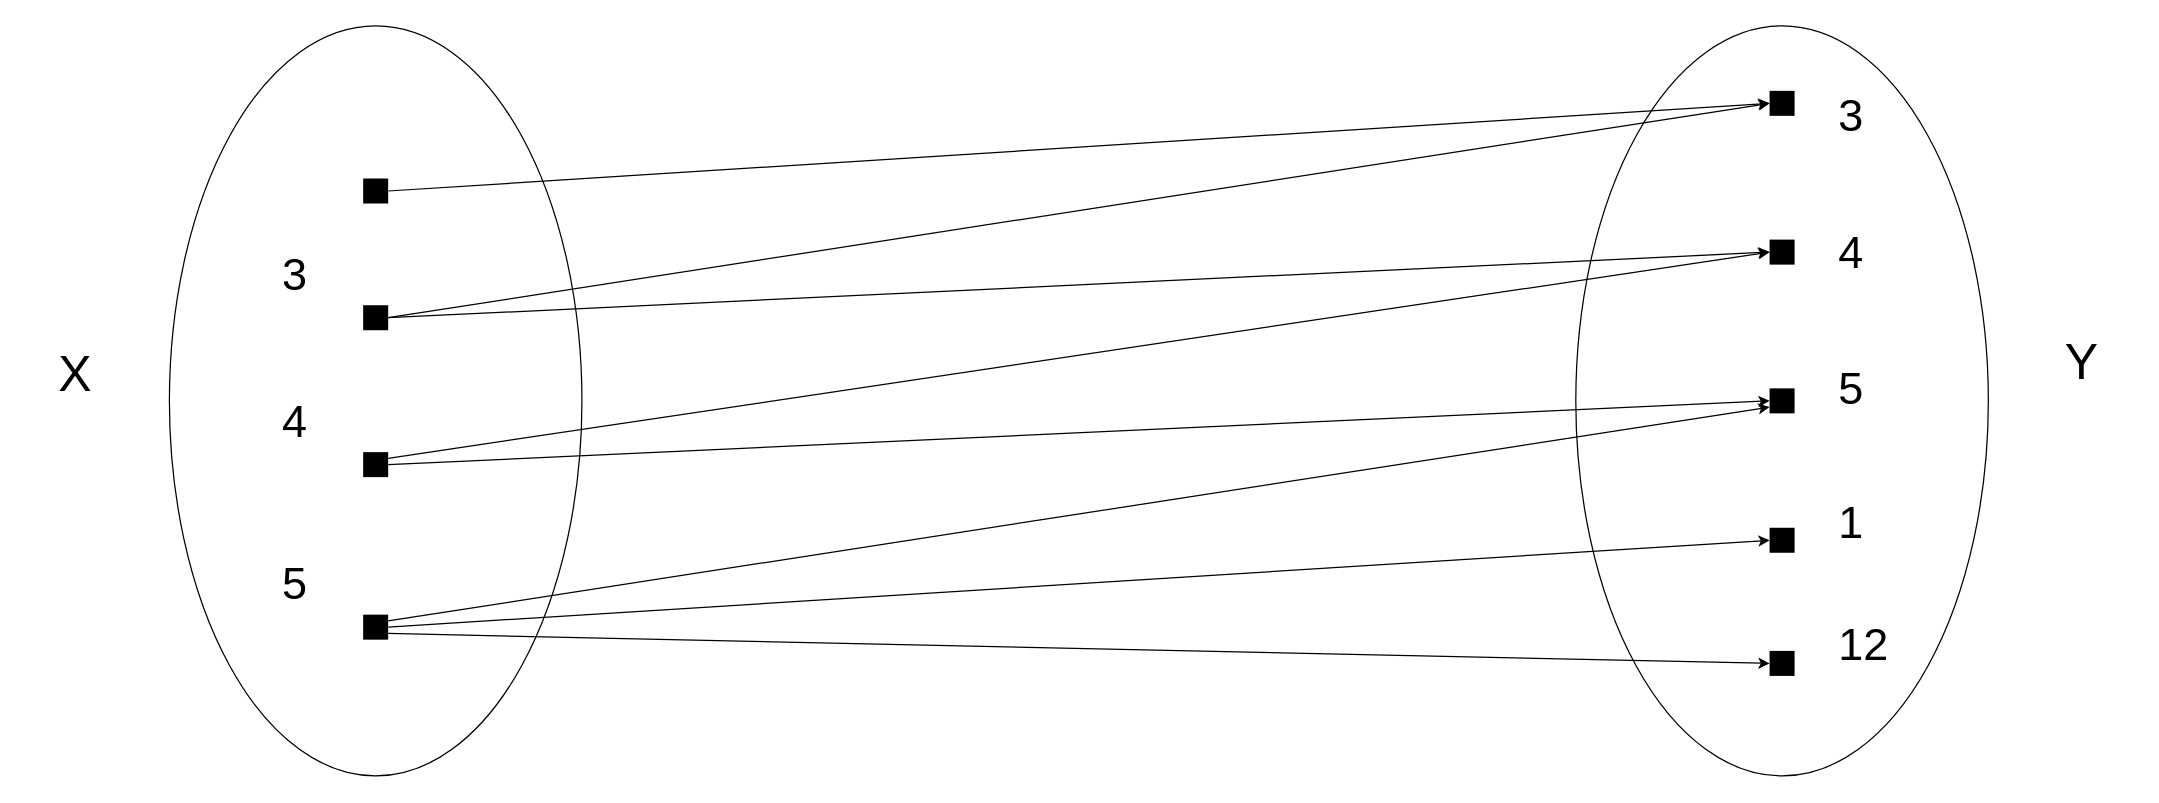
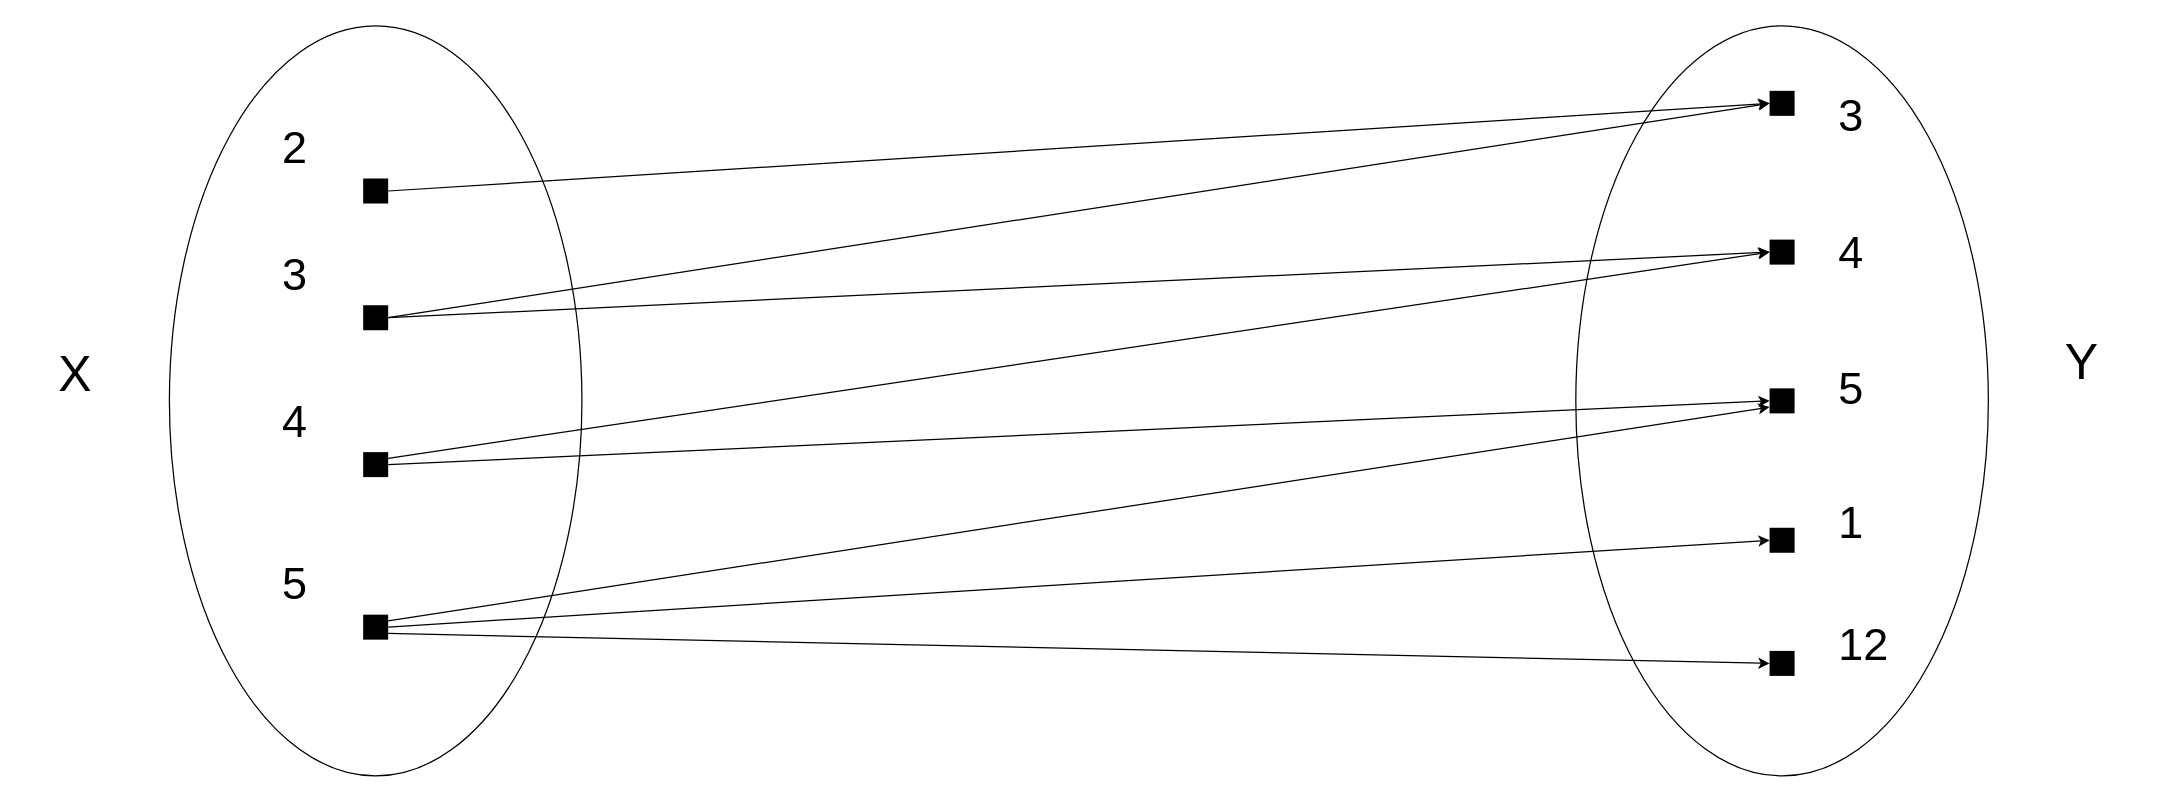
+ <mxCell id="16" value="2" style="text;html=1;resizable=0;autosize=1;align=center;verticalAlign=middle;points=[];fillColor=none;strokeColor=none;rounded=0;fontSize=36;horizontal=1;" vertex="1" parent="1"><mxGeometry x="215" y="92" width="40" height="50" as="geometry" /></mxCell>
